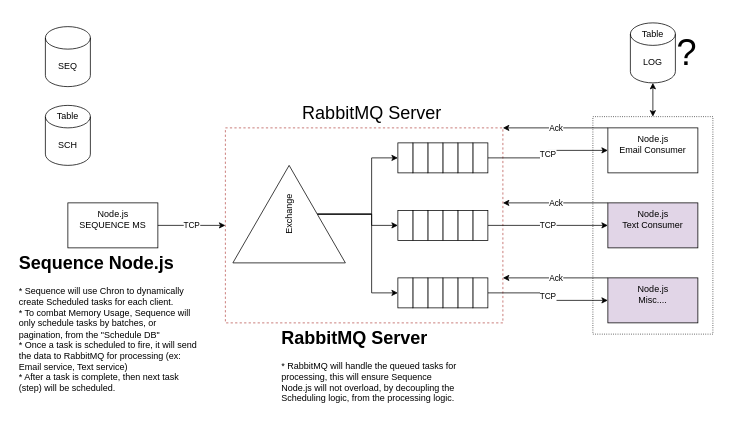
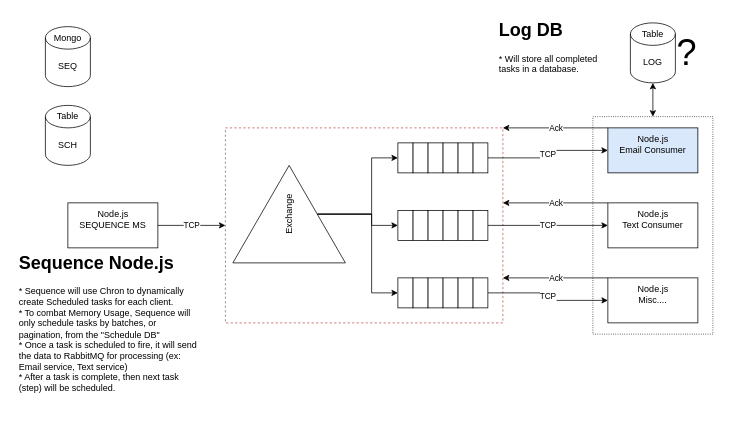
+ <mxCell id="58" value="Mongo" style="text;html=1;strokeColor=none;fillColor=none;align=center;verticalAlign=middle;whiteSpace=wrap;rounded=0;" parent="56" vertex="1"><mxGeometry width="60" height="30" as="geometry" /></mxCell>
+ <mxCell id="60" value="&lt;h1&gt;Log DB&lt;/h1&gt;&lt;p&gt;* Will store all completed tasks in a database.&lt;/p&gt;" style="text;html=1;strokeColor=none;fillColor=none;spacing=5;spacingTop=-20;whiteSpace=wrap;overflow=hidden;rounded=0;" parent="1" vertex="1"><mxGeometry x="660" y="20" width="170" height="100" as="geometry" /></mxCell>
- <mxCell id="8" value="RabbitMQ Server" style="text;html=1;align=center;verticalAlign=middle;resizable=0;points=[];autosize=1;strokeColor=none;fillColor=none;fontSize=24;" parent="1" vertex="1"><mxGeometry x="390" y="130" width="210" height="40" as="geometry" /></mxCell>
- <mxCell id="42" value="Email Consumer" style="rounded=0;whiteSpace=wrap;html=1;" parent="41" vertex="1"><mxGeometry width="120" height="60" as="geometry" /></mxCell>
+ <mxCell id="42" value="Email Consumer" style="rounded=0;whiteSpace=wrap;html=1;fillColor=#dae8fc;" parent="41" vertex="1"><mxGeometry width="120" height="60" as="geometry" /></mxCell>
- <mxCell id="45" value="Text Consumer" style="whiteSpace=wrap;html=1;fillColor=#e1d5e7;" parent="44" vertex="1"><mxGeometry width="120" height="60" as="geometry" /></mxCell>
+ <mxCell id="45" value="Text Consumer" style="whiteSpace=wrap;html=1;" parent="44" vertex="1"><mxGeometry width="120" height="60" as="geometry" /></mxCell>
- <mxCell id="48" value="Misc...." style="whiteSpace=wrap;html=1;fillColor=#e1d5e7;" parent="47" vertex="1"><mxGeometry width="120" height="60" as="geometry" /></mxCell>
+ <mxCell id="48" value="Misc...." style="whiteSpace=wrap;html=1;" parent="47" vertex="1"><mxGeometry width="120" height="60" as="geometry" /></mxCell>
- <mxCell id="61" value="&lt;h1&gt;RabbitMQ Server&lt;/h1&gt;&lt;p&gt;* RabbitMQ will handle the queued tasks for processing, this will ensure Sequence Node.js will not overload, by decoupling the Scheduling logic, from the processing logic.&lt;br&gt;&lt;/p&gt;" style="text;html=1;strokeColor=none;fillColor=none;spacing=5;spacingTop=-20;whiteSpace=wrap;overflow=hidden;rounded=0;" parent="1" vertex="1"><mxGeometry x="370" y="430" width="250" height="120" as="geometry" /></mxCell>
